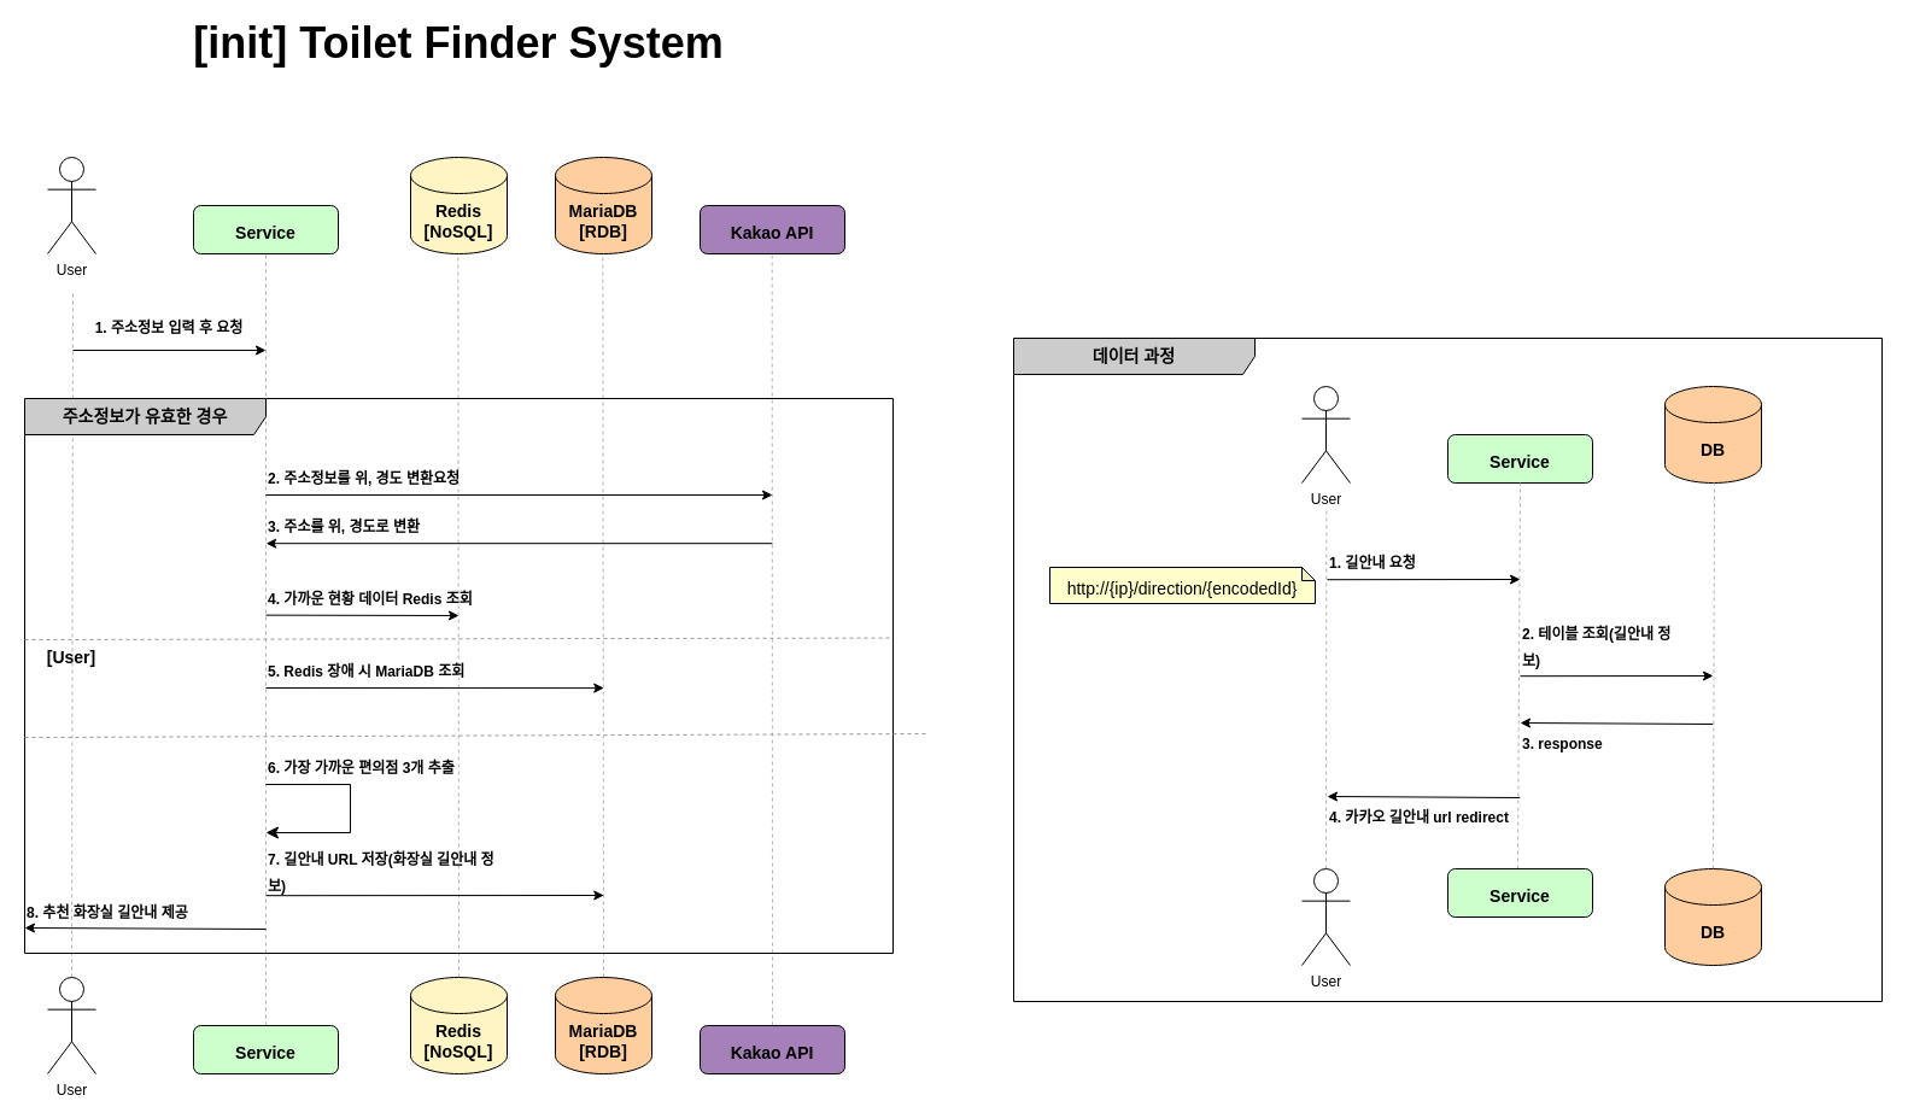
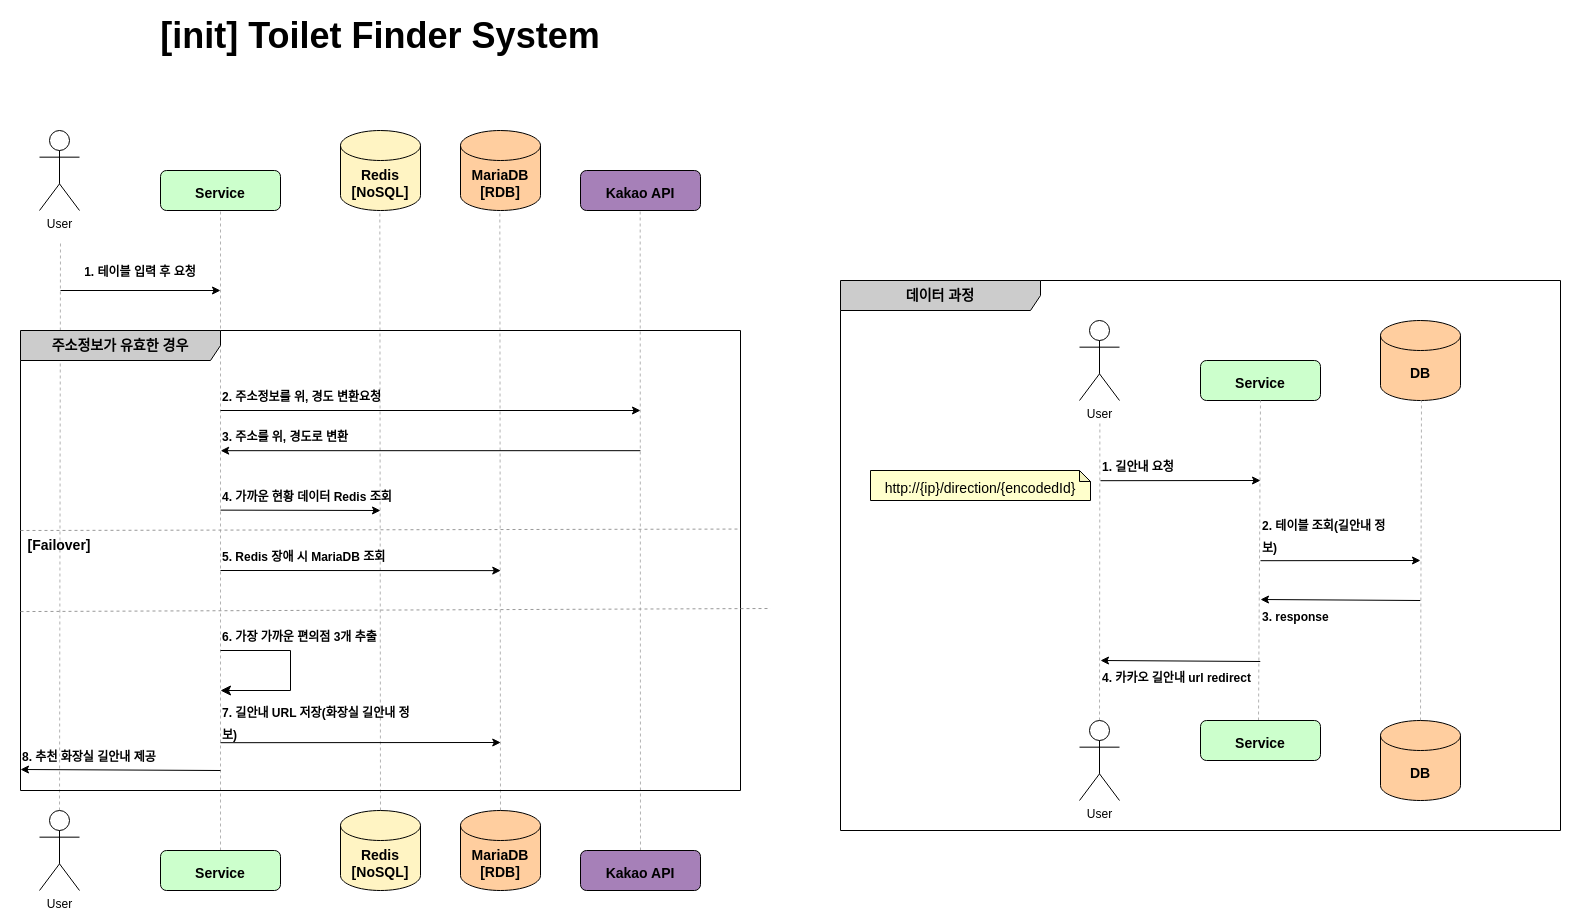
- <mxCell id="8" value="&lt;font style=&quot;font-size: 12px;&quot;&gt;1. 주소정보 입력 후 요청&lt;/font&gt;" style="text;html=1;strokeColor=none;fillColor=none;align=center;verticalAlign=middle;whiteSpace=wrap;rounded=0;fontSize=18;fontStyle=1" parent="1" vertex="1"><mxGeometry x="60" y="255" width="160" height="30" as="geometry" /></mxCell>
+ <mxCell id="8" value="&lt;font style=&quot;font-size: 12px;&quot;&gt;1. 테이블 입력 후 요청&lt;/font&gt;" style="text;html=1;strokeColor=none;fillColor=none;align=center;verticalAlign=middle;whiteSpace=wrap;rounded=0;fontSize=18;fontStyle=1" parent="1" vertex="1"><mxGeometry x="60" y="255" width="160" height="30" as="geometry" /></mxCell>
- <mxCell id="22" value="&lt;b&gt;[User]&lt;/b&gt;" style="text;html=1;strokeColor=none;fillColor=none;align=center;verticalAlign=middle;whiteSpace=wrap;rounded=0;fontSize=14;" parent="1" vertex="1"><mxGeometry x="29" y="530" width="60" height="30" as="geometry" /></mxCell>
+ <mxCell id="22" value="&lt;b&gt;[Failover]&lt;/b&gt;" style="text;html=1;strokeColor=none;fillColor=none;align=center;verticalAlign=middle;whiteSpace=wrap;rounded=0;fontSize=14;" parent="1" vertex="1"><mxGeometry x="29" y="530" width="60" height="30" as="geometry" /></mxCell>
